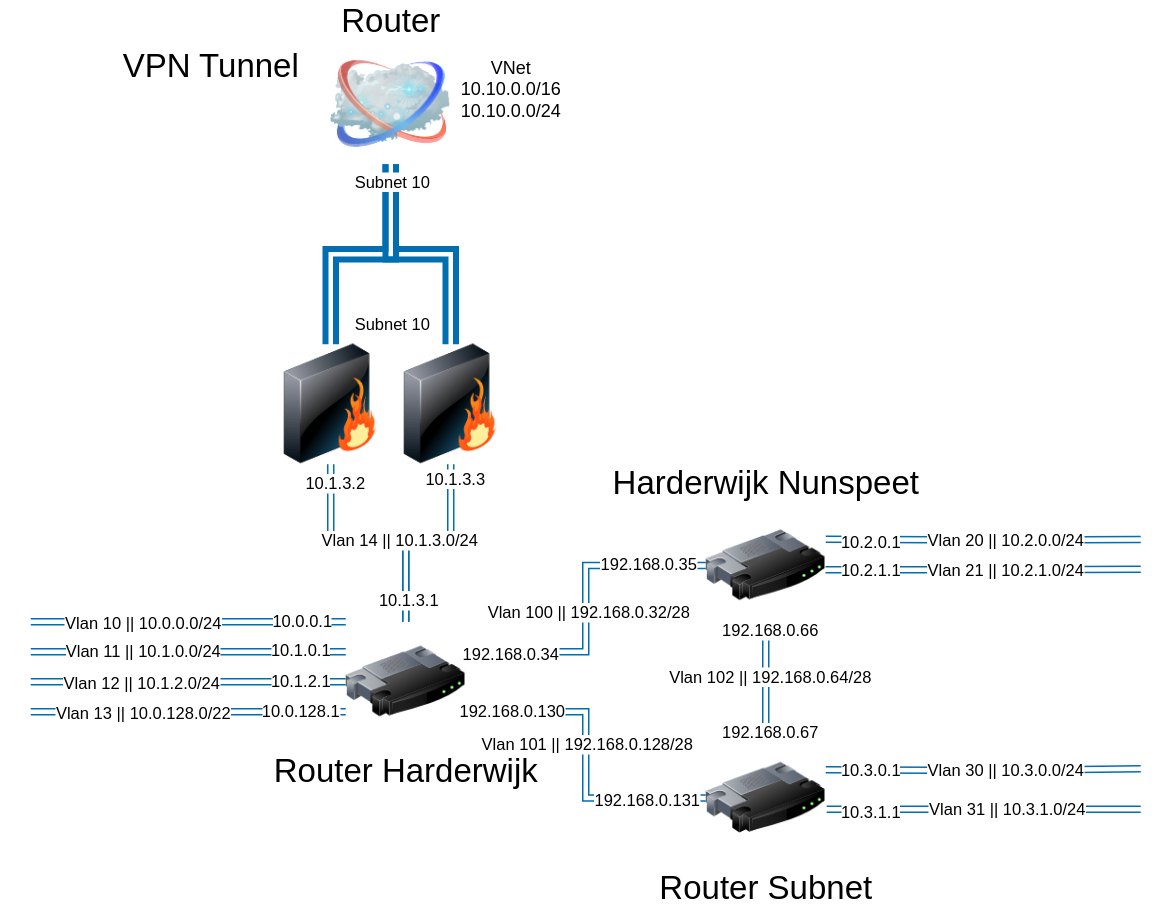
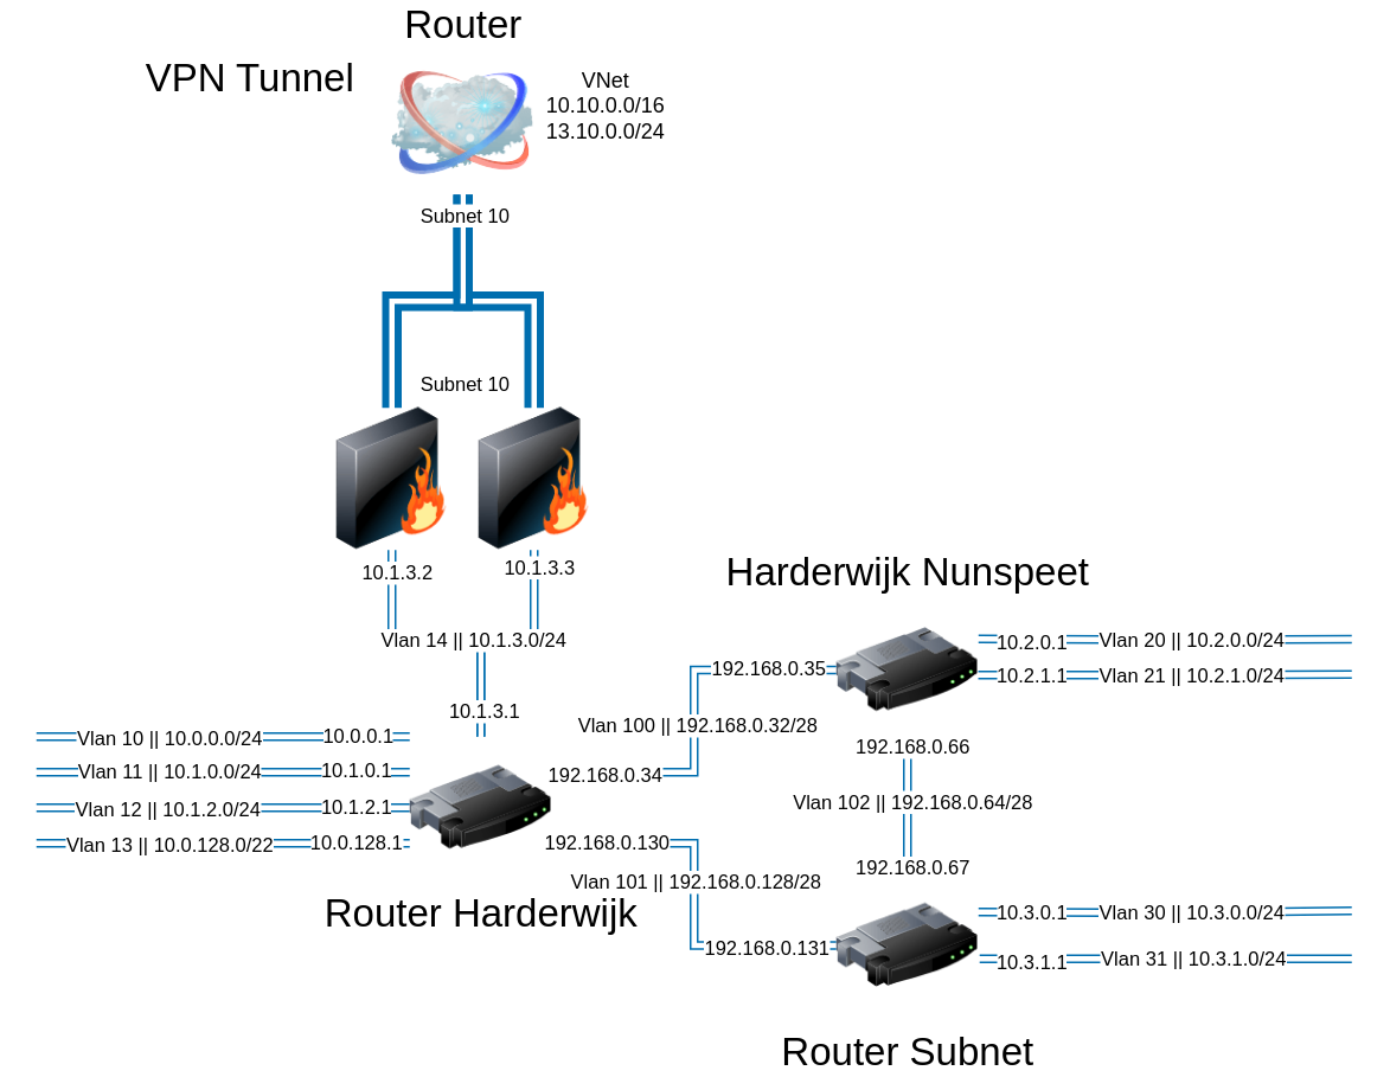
- <mxCell id="55" value="&lt;div&gt;VNet&lt;/div&gt;&lt;div&gt;10.10.0.0/16&lt;/div&gt;&lt;div&gt;10.10.0.0/24&lt;br&gt;&lt;/div&gt;" style="text;html=1;align=center;verticalAlign=middle;resizable=0;points=[];autosize=1;strokeColor=none;fillColor=none;" vertex="1" parent="1"><mxGeometry x="295" y="25" width="90" height="60" as="geometry" /></mxCell>
+ <mxCell id="55" value="&lt;div&gt;VNet&lt;/div&gt;&lt;div&gt;10.10.0.0/16&lt;/div&gt;&lt;div&gt;13.10.0.0/24&lt;br&gt;&lt;/div&gt;" style="text;html=1;align=center;verticalAlign=middle;resizable=0;points=[];autosize=1;strokeColor=none;fillColor=none;" vertex="1" parent="1"><mxGeometry x="295" y="25" width="90" height="60" as="geometry" /></mxCell>
